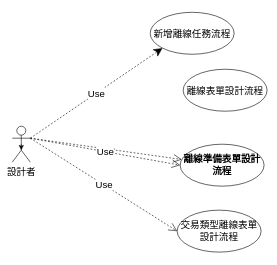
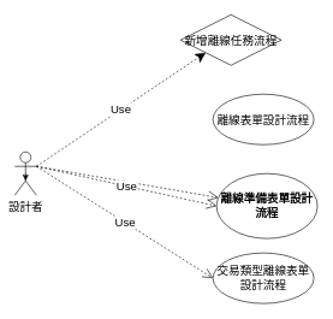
- <mxCell id="6" value="新增離線任務流程" style="ellipse;whiteSpace=wrap;html=1;labelBackgroundColor=none;fontSize=16;fontColor=#000000;" parent="1" vertex="1"><mxGeometry x="250" y="20" width="140" height="70" as="geometry" /></mxCell>
+ <mxCell id="6" value="新增離線任務流程" style="rhombus;whiteSpace=wrap;html=1;labelBackgroundColor=none;fontSize=16;fontColor=#000000;" parent="1" vertex="1"><mxGeometry x="250" y="20" width="140" height="70" as="geometry" /></mxCell>
- <mxCell id="4" value="離線表單設計流程" style="ellipse;whiteSpace=wrap;html=1;labelBackgroundColor=none;fontSize=16;fontColor=#000000;" parent="1" vertex="1"><mxGeometry x="305" y="115" width="140" height="70" as="geometry" /></mxCell>
+ <mxCell id="4" value="離線表單設計流程" style="ellipse;whiteSpace=wrap;html=1;labelBackgroundColor=none;fontSize=16;fontColor=#000000;" parent="1" vertex="1"><mxGeometry x="295" y="130" width="140" height="70" as="geometry" /></mxCell>
- <mxCell id="10" value="&lt;span style=&quot;font-weight: 700&quot;&gt;離線準備表單設計流程&lt;/span&gt;" style="ellipse;whiteSpace=wrap;html=1;fontSize=16;" vertex="1" parent="1"><mxGeometry x="300" y="240" width="140" height="70" as="geometry" /></mxCell>
+ <mxCell id="10" value="&lt;span style=&quot;font-weight: 700&quot;&gt;離線準備表單設計流程&lt;/span&gt;" style="ellipse;whiteSpace=wrap;html=1;fontSize=16;" vertex="1" parent="1"><mxGeometry x="300" y="240" width="140" height="90" as="geometry" /></mxCell>
